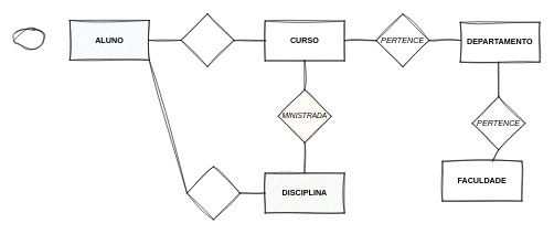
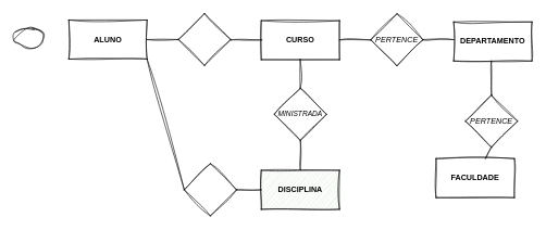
- <mxCell id="3" value="ALUNO" style="rounded=0;whiteSpace=wrap;html=1;labelBackgroundColor=none;labelBorderColor=none;fontStyle=1;sketch=1;curveFitting=1;jiggle=2;fillColor=#dae8fc;" vertex="1" parent="1"><mxGeometry x="105" y="30" width="120" height="60" as="geometry" /></mxCell>
+ <mxCell id="3" value="ALUNO" style="rounded=0;whiteSpace=wrap;html=1;labelBackgroundColor=none;labelBorderColor=none;fontStyle=1;sketch=1;curveFitting=1;jiggle=2;" vertex="1" parent="1"><mxGeometry x="105" y="30" width="120" height="60" as="geometry" /></mxCell>
- <mxCell id="18" value="MINISTRADA" style="rhombus;whiteSpace=wrap;html=1;fontSize=11;fontStyle=2;labelBackgroundColor=none;sketch=1;curveFitting=1;jiggle=2;fillColor=#fff2cc;" vertex="1" parent="1"><mxGeometry x="420" y="135" width="80" height="80" as="geometry" /></mxCell>
+ <mxCell id="18" value="MINISTRADA" style="rhombus;whiteSpace=wrap;html=1;fontSize=11;fontStyle=2;labelBackgroundColor=none;sketch=1;curveFitting=1;jiggle=2;" vertex="1" parent="1"><mxGeometry x="420" y="135" width="80" height="80" as="geometry" /></mxCell>
